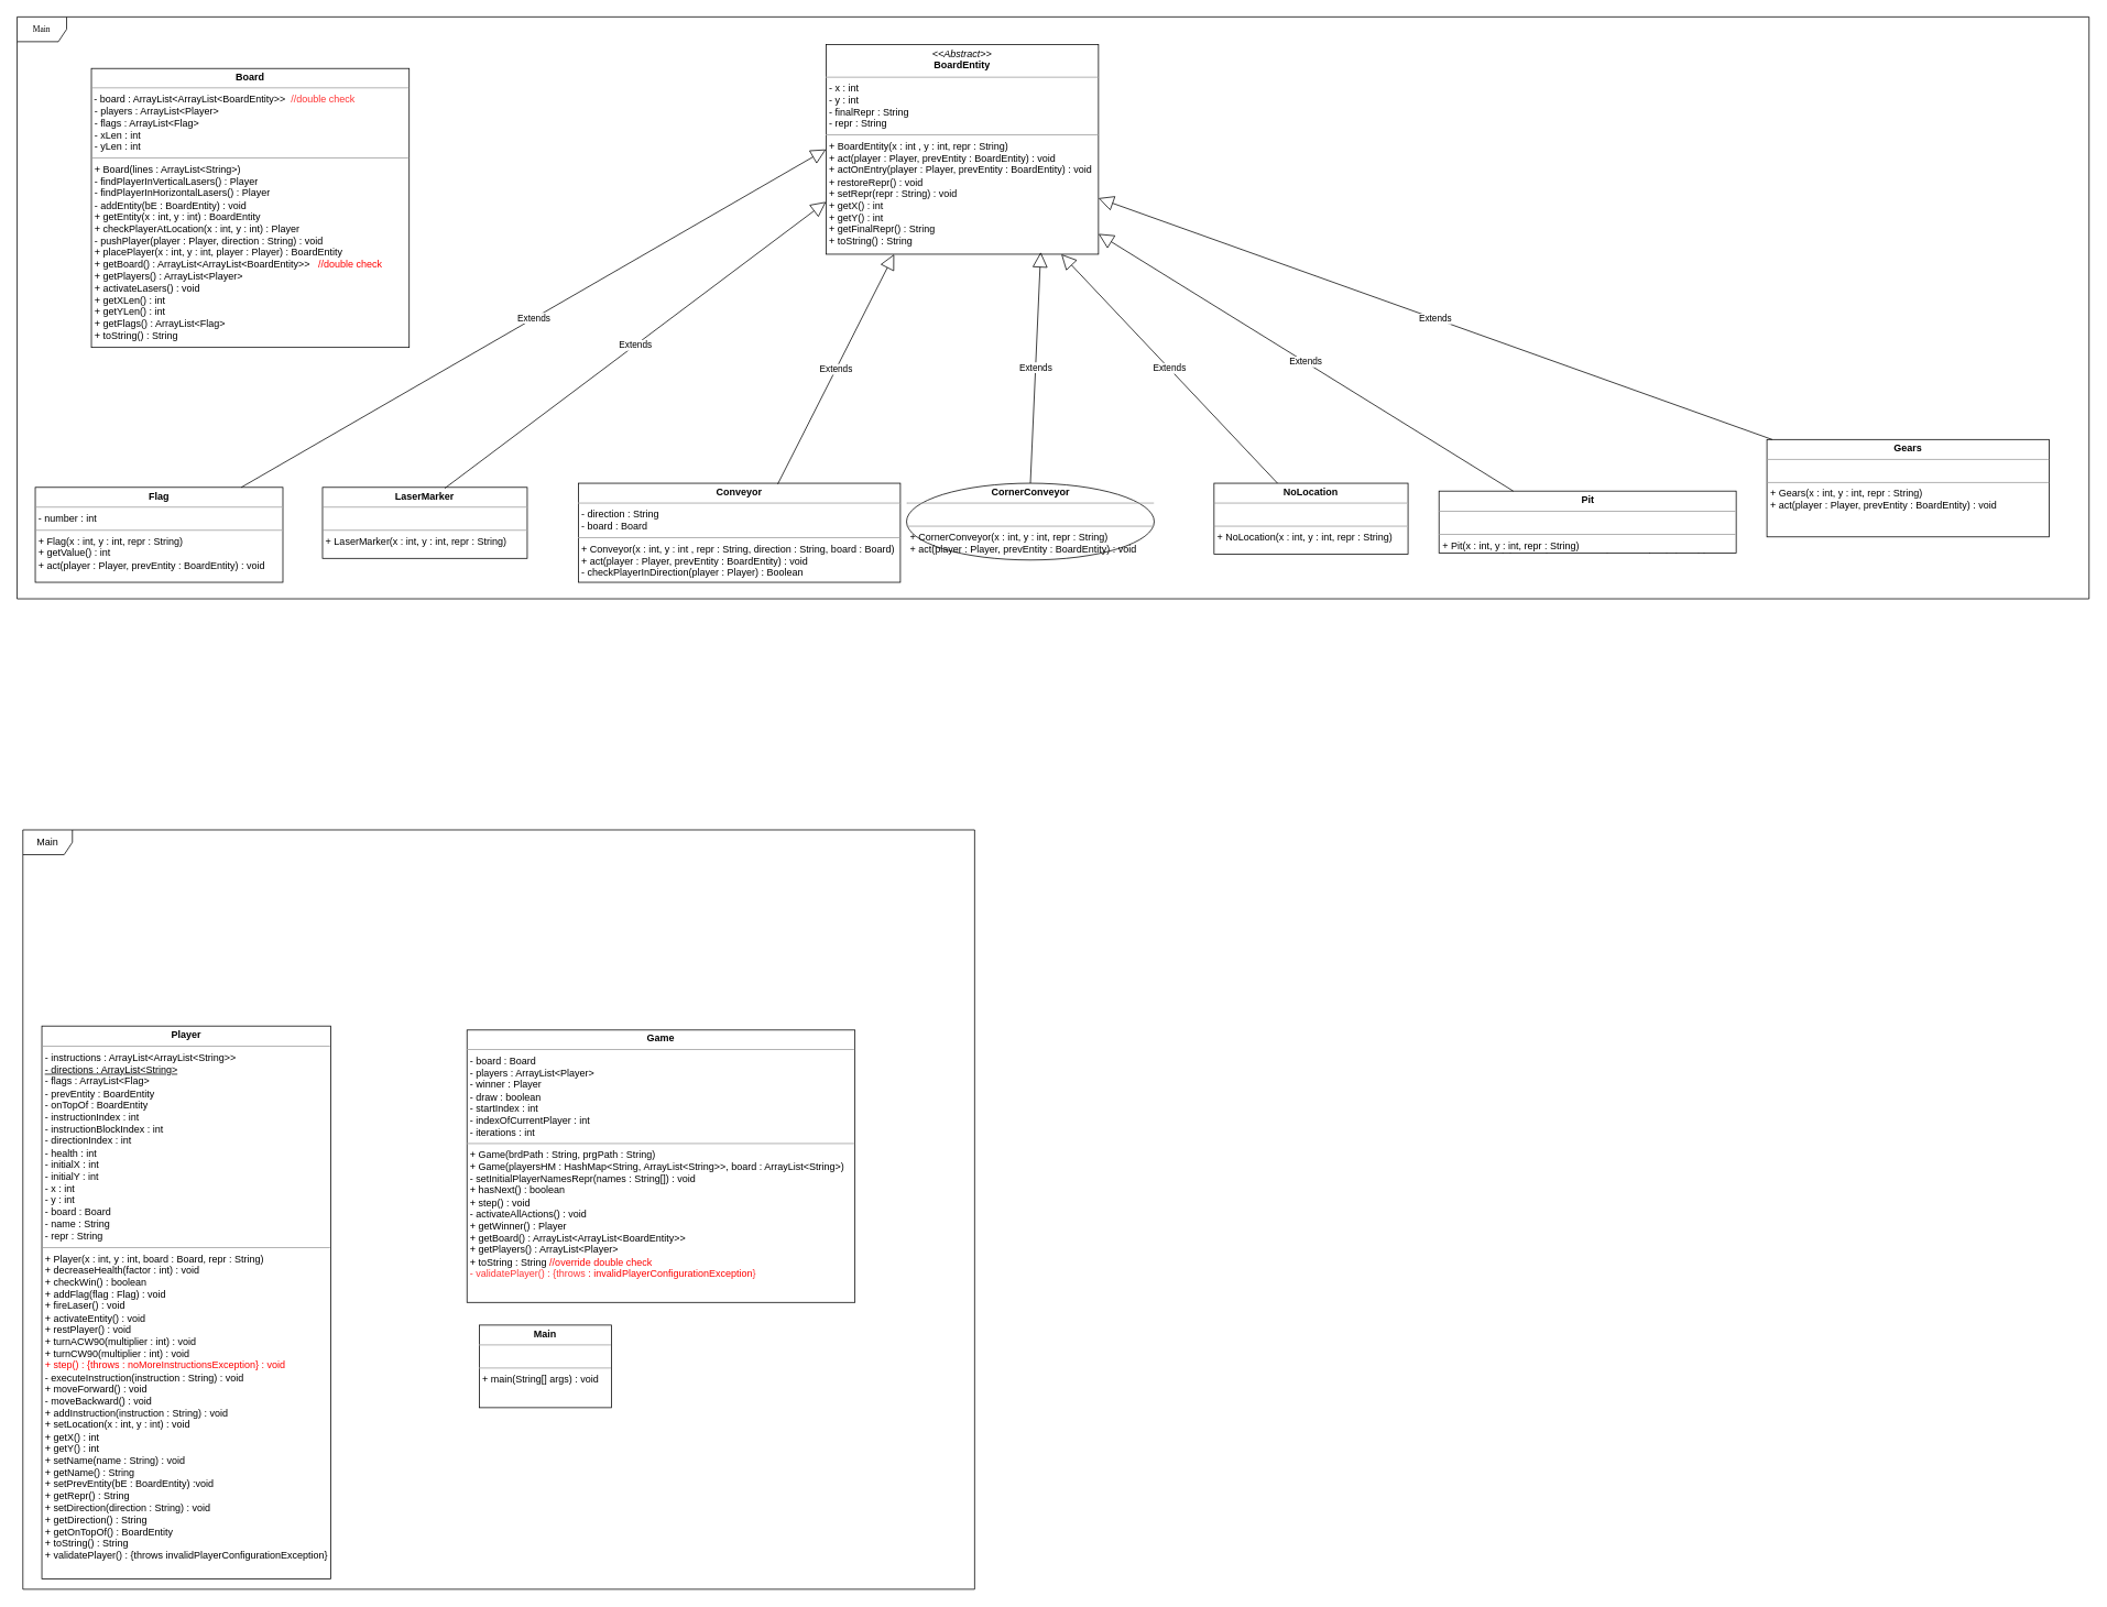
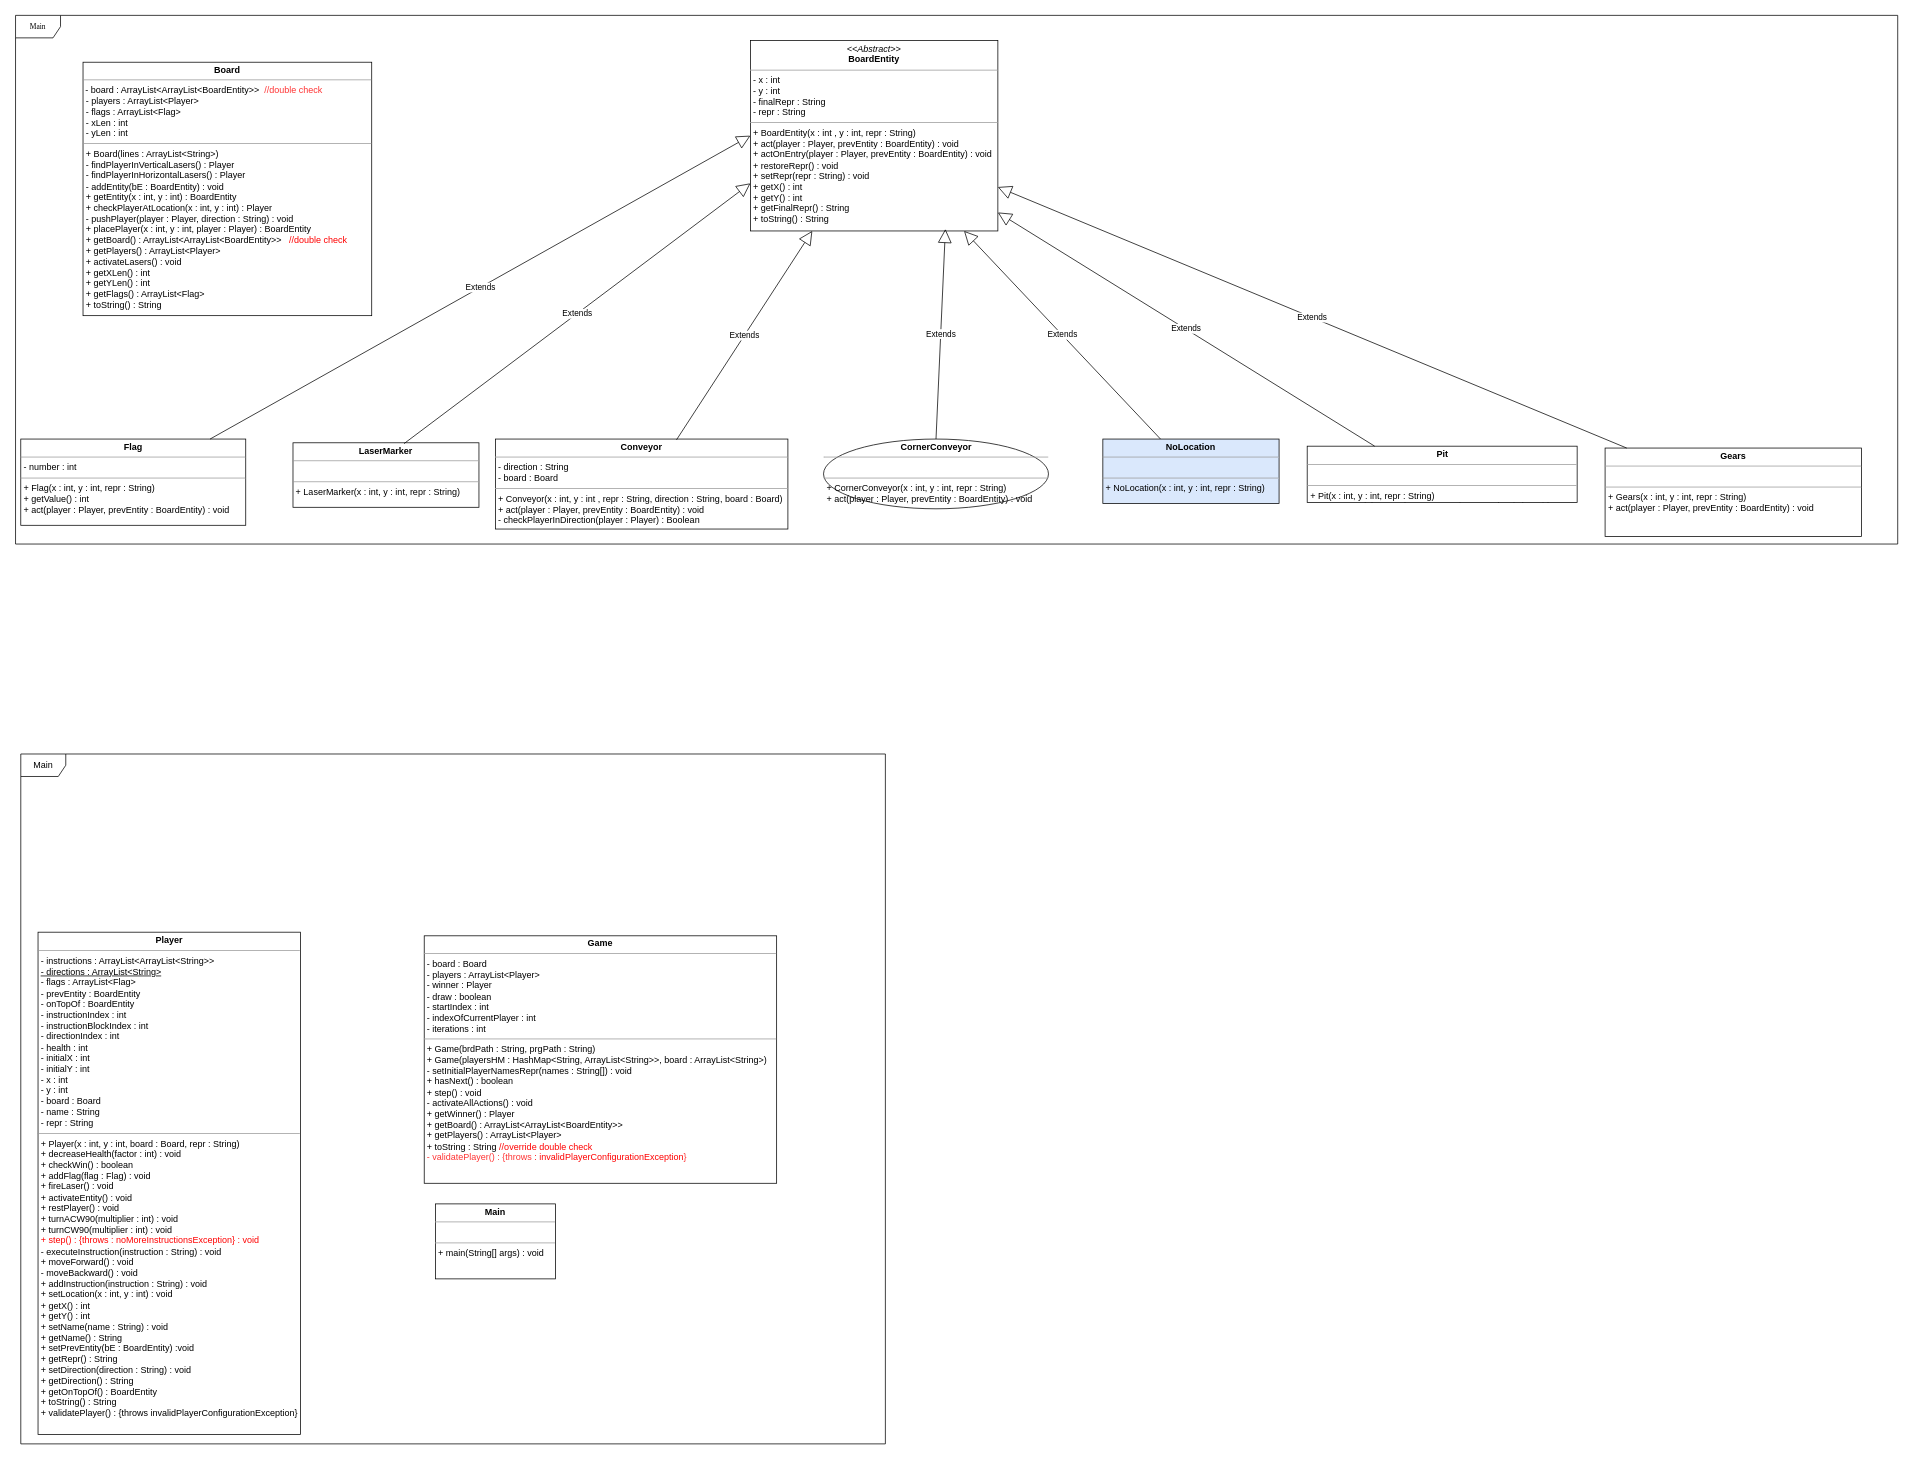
- <mxCell id="8" value="&lt;p style=&quot;margin: 0px ; margin-top: 4px ; text-align: center&quot;&gt;&lt;b&gt;Gears&lt;/b&gt;&lt;/p&gt;&lt;hr size=&quot;1&quot;&gt;&lt;p style=&quot;margin: 0px ; margin-left: 4px&quot;&gt;&lt;br&gt;&lt;/p&gt;&lt;hr size=&quot;1&quot;&gt;&lt;p style=&quot;margin: 0px ; margin-left: 4px&quot;&gt;+ Gears(x : int, y : int, repr : String)&lt;/p&gt;&lt;p style=&quot;margin: 0px ; margin-left: 4px&quot;&gt;+ act(player : Player, prevEntity : BoardEntity) : void&amp;nbsp;&lt;br&gt;&lt;/p&gt;" style="verticalAlign=top;align=left;overflow=fill;fontSize=12;fontFamily=Helvetica;html=1;rounded=0;shadow=0;comic=0;labelBackgroundColor=none;strokeColor=#000000;strokeWidth=1;fillColor=#ffffff;" parent="1" vertex="1"><mxGeometry x="2139.762" y="532" width="342" height="118" as="geometry" /></mxCell>
+ <mxCell id="8" value="&lt;p style=&quot;margin: 0px ; margin-top: 4px ; text-align: center&quot;&gt;&lt;b&gt;Gears&lt;/b&gt;&lt;/p&gt;&lt;hr size=&quot;1&quot;&gt;&lt;p style=&quot;margin: 0px ; margin-left: 4px&quot;&gt;&lt;br&gt;&lt;/p&gt;&lt;hr size=&quot;1&quot;&gt;&lt;p style=&quot;margin: 0px ; margin-left: 4px&quot;&gt;+ Gears(x : int, y : int, repr : String)&lt;/p&gt;&lt;p style=&quot;margin: 0px ; margin-left: 4px&quot;&gt;+ act(player : Player, prevEntity : BoardEntity) : void&amp;nbsp;&lt;br&gt;&lt;/p&gt;" style="verticalAlign=top;align=left;overflow=fill;fontSize=12;fontFamily=Helvetica;html=1;rounded=0;shadow=0;comic=0;labelBackgroundColor=none;strokeColor=#000000;strokeWidth=1;fillColor=#ffffff;" parent="1" vertex="1"><mxGeometry x="2139.762" y="597" width="342" height="118" as="geometry" /></mxCell>
- <mxCell id="10" value="&lt;p style=&quot;margin: 0px ; margin-top: 4px ; text-align: center&quot;&gt;&lt;b&gt;NoLocation&lt;/b&gt;&lt;/p&gt;&lt;hr size=&quot;1&quot;&gt;&lt;p style=&quot;margin: 0px ; margin-left: 4px&quot;&gt;&lt;br&gt;&lt;/p&gt;&lt;hr size=&quot;1&quot;&gt;&lt;p style=&quot;margin: 0px ; margin-left: 4px&quot;&gt;+ NoLocation(x : int, y : int, repr : String)&lt;/p&gt;" style="verticalAlign=top;align=left;overflow=fill;fontSize=12;fontFamily=Helvetica;html=1;rounded=0;shadow=0;comic=0;labelBackgroundColor=none;strokeColor=#000000;strokeWidth=1;fillColor=#ffffff;" parent="1" vertex="1"><mxGeometry x="1470" y="585" width="235" height="86" as="geometry" /></mxCell>
+ <mxCell id="10" value="&lt;p style=&quot;margin: 0px ; margin-top: 4px ; text-align: center&quot;&gt;&lt;b&gt;NoLocation&lt;/b&gt;&lt;/p&gt;&lt;hr size=&quot;1&quot;&gt;&lt;p style=&quot;margin: 0px ; margin-left: 4px&quot;&gt;&lt;br&gt;&lt;/p&gt;&lt;hr size=&quot;1&quot;&gt;&lt;p style=&quot;margin: 0px ; margin-left: 4px&quot;&gt;+ NoLocation(x : int, y : int, repr : String)&lt;/p&gt;" style="verticalAlign=top;align=left;overflow=fill;fontSize=12;fontFamily=Helvetica;html=1;rounded=0;shadow=0;comic=0;labelBackgroundColor=none;strokeColor=#000000;strokeWidth=1;fillColor=#dae8fc;" parent="1" vertex="1"><mxGeometry x="1470" y="585" width="235" height="86" as="geometry" /></mxCell>
- <mxCell id="3" value="&lt;p style=&quot;margin: 0px ; margin-top: 4px ; text-align: center&quot;&gt;&lt;b&gt;Conveyor&lt;/b&gt;&lt;/p&gt;&lt;hr size=&quot;1&quot;&gt;&lt;p style=&quot;margin: 0px ; margin-left: 4px&quot;&gt;- direction : String&lt;br&gt;- board : Board&lt;/p&gt;&lt;hr size=&quot;1&quot;&gt;&lt;p style=&quot;margin: 0px ; margin-left: 4px&quot;&gt;+ Conveyor(x : int, y : int , repr : String, direction : String, board : Board)&amp;nbsp;&lt;/p&gt;&lt;p style=&quot;margin: 0px ; margin-left: 4px&quot;&gt;+ act(player : Player, prevEntity : BoardEntity) : void&lt;br&gt;- checkPlayerInDirection(player : Player) : Boolean&lt;/p&gt;" style="verticalAlign=top;align=left;overflow=fill;fontSize=12;fontFamily=Helvetica;html=1;rounded=0;shadow=0;comic=0;labelBackgroundColor=none;strokeColor=#000000;strokeWidth=1;fillColor=#ffffff;" parent="1" vertex="1"><mxGeometry x="700" y="585" width="390" height="120" as="geometry" /></mxCell>
+ <mxCell id="3" value="&lt;p style=&quot;margin: 0px ; margin-top: 4px ; text-align: center&quot;&gt;&lt;b&gt;Conveyor&lt;/b&gt;&lt;/p&gt;&lt;hr size=&quot;1&quot;&gt;&lt;p style=&quot;margin: 0px ; margin-left: 4px&quot;&gt;- direction : String&lt;br&gt;- board : Board&lt;/p&gt;&lt;hr size=&quot;1&quot;&gt;&lt;p style=&quot;margin: 0px ; margin-left: 4px&quot;&gt;+ Conveyor(x : int, y : int , repr : String, direction : String, board : Board)&amp;nbsp;&lt;/p&gt;&lt;p style=&quot;margin: 0px ; margin-left: 4px&quot;&gt;+ act(player : Player, prevEntity : BoardEntity) : void&lt;br&gt;- checkPlayerInDirection(player : Player) : Boolean&lt;/p&gt;" style="verticalAlign=top;align=left;overflow=fill;fontSize=12;fontFamily=Helvetica;html=1;rounded=0;shadow=0;comic=0;labelBackgroundColor=none;strokeColor=#000000;strokeWidth=1;fillColor=#ffffff;" parent="1" vertex="1"><mxGeometry x="660" y="585" width="390" height="120" as="geometry" /></mxCell>
- <mxCell id="7" value="&lt;p style=&quot;margin: 0px ; margin-top: 4px ; text-align: center&quot;&gt;&lt;b&gt;Flag&lt;/b&gt;&lt;/p&gt;&lt;hr size=&quot;1&quot;&gt;&lt;p style=&quot;margin: 0px ; margin-left: 4px&quot;&gt;- number : int&lt;br&gt;&lt;/p&gt;&lt;hr size=&quot;1&quot;&gt;&lt;p style=&quot;margin: 0px ; margin-left: 4px&quot;&gt;+ Flag(x : int, y : int, repr : String)&lt;/p&gt;&lt;p style=&quot;margin: 0px ; margin-left: 4px&quot;&gt;+ getValue() : int&lt;br&gt;+ act(player : Player, prevEntity : BoardEntity) : void&amp;nbsp;&lt;/p&gt;" style="verticalAlign=top;align=left;overflow=fill;fontSize=12;fontFamily=Helvetica;html=1;rounded=0;shadow=0;comic=0;labelBackgroundColor=none;strokeColor=#000000;strokeWidth=1;fillColor=#ffffff;" parent="1" vertex="1"><mxGeometry x="42" y="590" width="300" height="115" as="geometry" /></mxCell>
+ <mxCell id="7" value="&lt;p style=&quot;margin: 0px ; margin-top: 4px ; text-align: center&quot;&gt;&lt;b&gt;Flag&lt;/b&gt;&lt;/p&gt;&lt;hr size=&quot;1&quot;&gt;&lt;p style=&quot;margin: 0px ; margin-left: 4px&quot;&gt;- number : int&lt;br&gt;&lt;/p&gt;&lt;hr size=&quot;1&quot;&gt;&lt;p style=&quot;margin: 0px ; margin-left: 4px&quot;&gt;+ Flag(x : int, y : int, repr : String)&lt;/p&gt;&lt;p style=&quot;margin: 0px ; margin-left: 4px&quot;&gt;+ getValue() : int&lt;br&gt;+ act(player : Player, prevEntity : BoardEntity) : void&amp;nbsp;&lt;/p&gt;" style="verticalAlign=top;align=left;overflow=fill;fontSize=12;fontFamily=Helvetica;html=1;rounded=0;shadow=0;comic=0;labelBackgroundColor=none;strokeColor=#000000;strokeWidth=1;fillColor=#ffffff;" parent="1" vertex="1"><mxGeometry x="27" y="585" width="300" height="115" as="geometry" /></mxCell>
